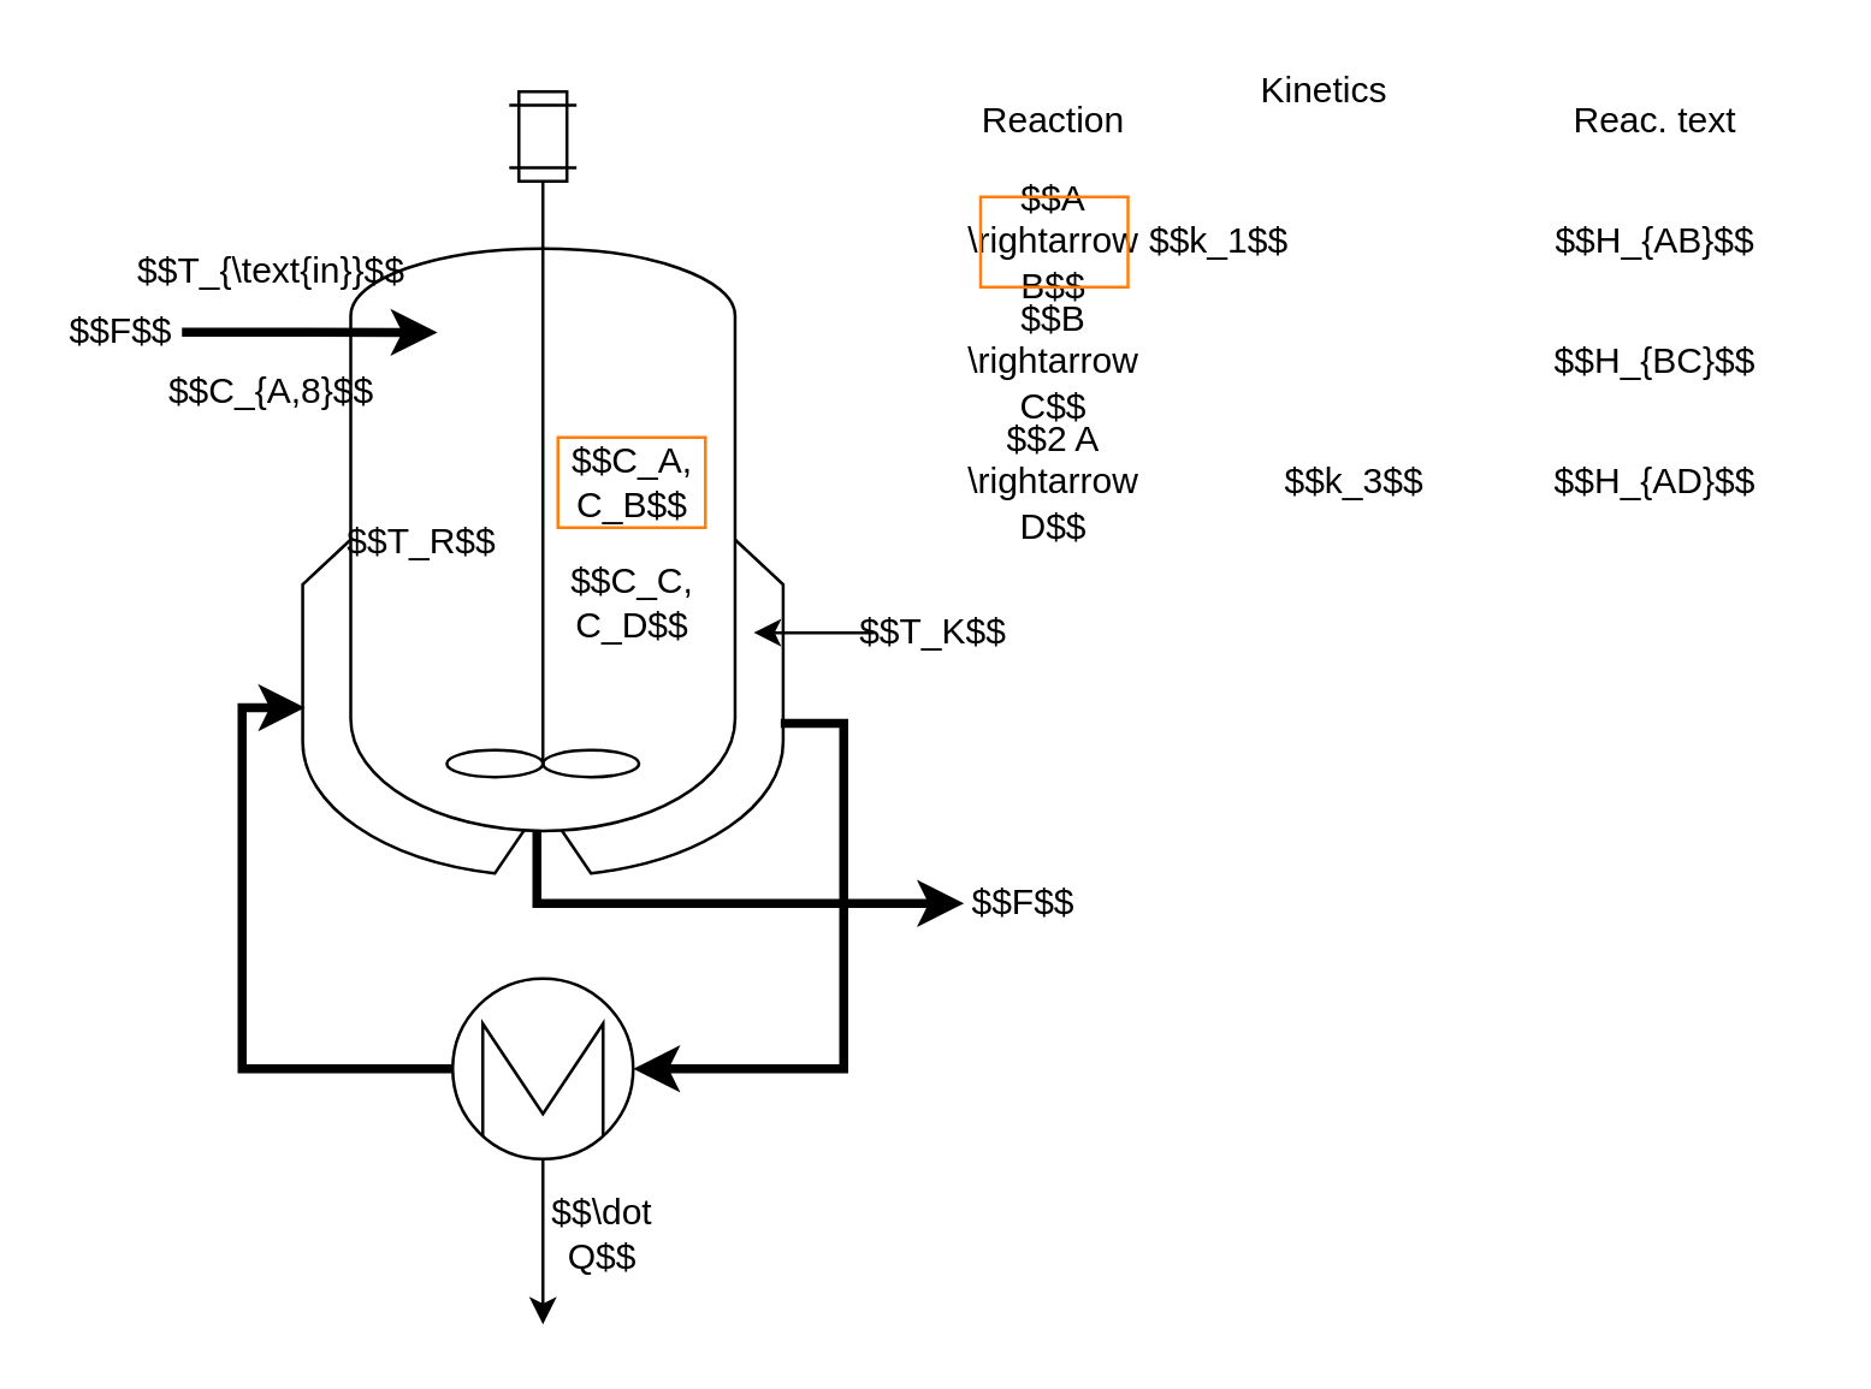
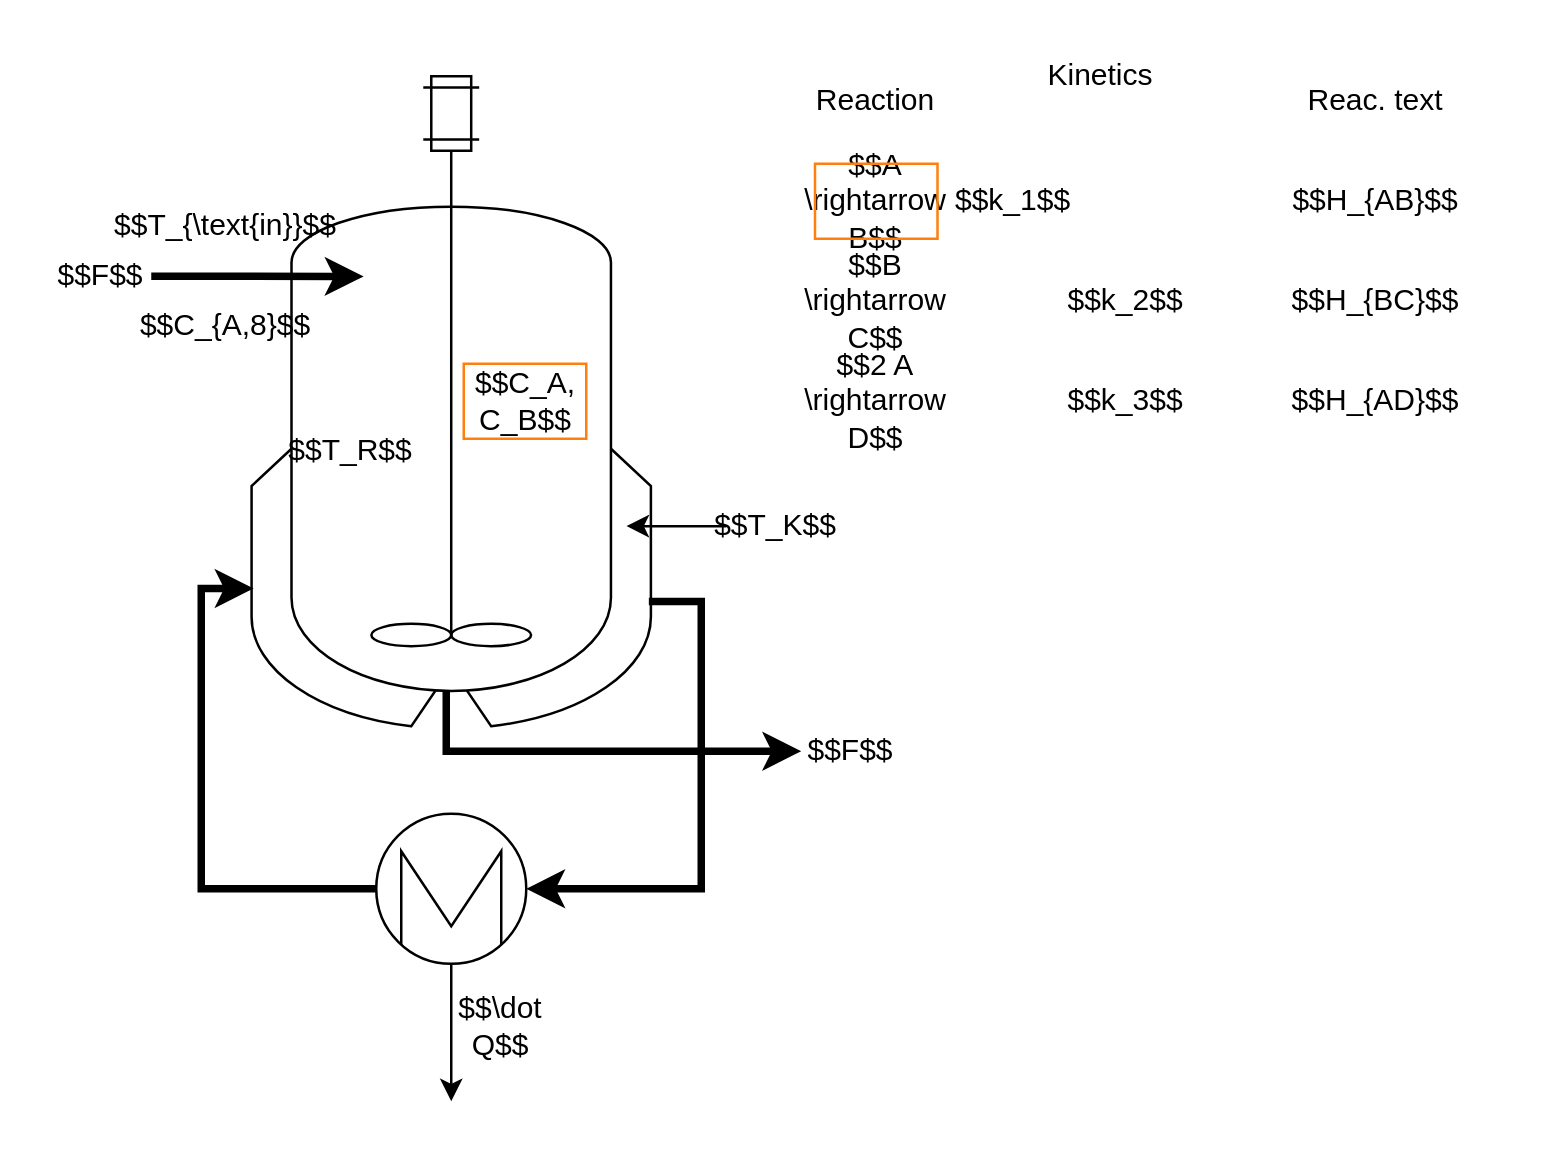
+ <mxCell id="23" value="$$k_2$$" style="text;html=1;strokeColor=none;fillColor=none;align=center;verticalAlign=middle;whiteSpace=wrap;rounded=0;" vertex="1" parent="1"><mxGeometry x="430" y="110" width="40" height="20" as="geometry" /></mxCell>
- <mxCell id="30" value="$$C_C, C_D$$" style="text;html=1;strokeColor=none;fillColor=none;align=center;verticalAlign=middle;whiteSpace=wrap;rounded=0;" vertex="1" parent="1"><mxGeometry x="190" y="190" width="40" height="20" as="geometry" /></mxCell>
